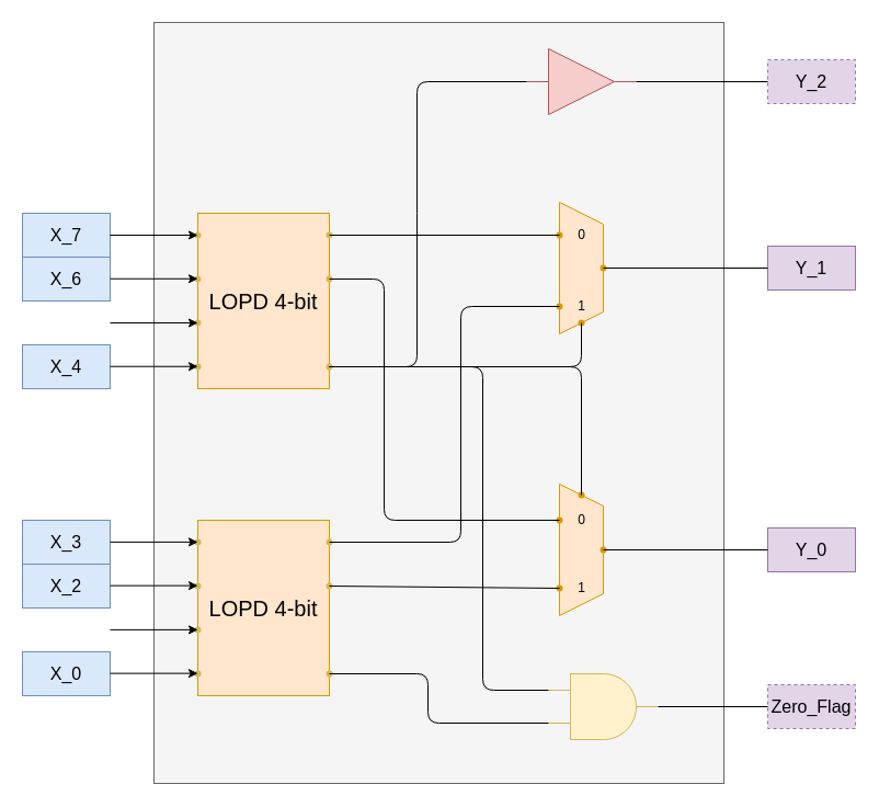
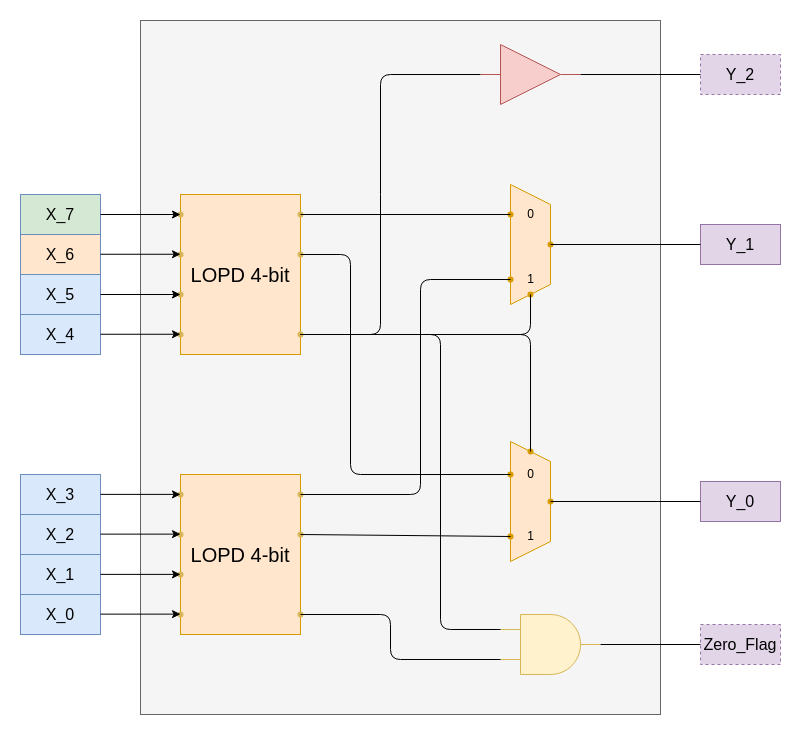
- <mxCell id="13" value="&lt;font style=&quot;font-size: 16px;&quot;&gt;X_7&lt;/font&gt;" style="whiteSpace=wrap;html=1;fillColor=#dae8fc;strokeColor=#6c8ebf;" vertex="1" parent="3"><mxGeometry width="80" height="40" as="geometry" /></mxCell>
+ <mxCell id="13" value="&lt;font style=&quot;font-size: 16px;&quot;&gt;X_7&lt;/font&gt;" style="whiteSpace=wrap;html=1;fillColor=#d5e8d4;strokeColor=#6c8ebf;" vertex="1" parent="3"><mxGeometry width="80" height="40" as="geometry" /></mxCell>
- <mxCell id="14" value="&lt;font style=&quot;font-size: 16px;&quot;&gt;X_6&lt;/font&gt;" style="whiteSpace=wrap;html=1;fillColor=#dae8fc;strokeColor=#6c8ebf;" vertex="1" parent="3"><mxGeometry y="40" width="80" height="40" as="geometry" /></mxCell>
+ <mxCell id="14" value="&lt;font style=&quot;font-size: 16px;&quot;&gt;X_6&lt;/font&gt;" style="whiteSpace=wrap;html=1;fillColor=#ffe6cc;strokeColor=#6c8ebf;" vertex="1" parent="3"><mxGeometry y="40" width="80" height="40" as="geometry" /></mxCell>
+ <mxCell id="15" value="&lt;font style=&quot;font-size: 16px;&quot;&gt;X_5&lt;/font&gt;" style="whiteSpace=wrap;html=1;fillColor=#dae8fc;strokeColor=#6c8ebf;" vertex="1" parent="3"><mxGeometry y="80" width="80" height="40" as="geometry" /></mxCell>
+ <mxCell id="33" value="&lt;font style=&quot;font-size: 16px;&quot;&gt;X_1&lt;/font&gt;" style="whiteSpace=wrap;html=1;fillColor=#dae8fc;strokeColor=#6c8ebf;" vertex="1" parent="21"><mxGeometry y="80" width="80" height="40" as="geometry" /></mxCell>
